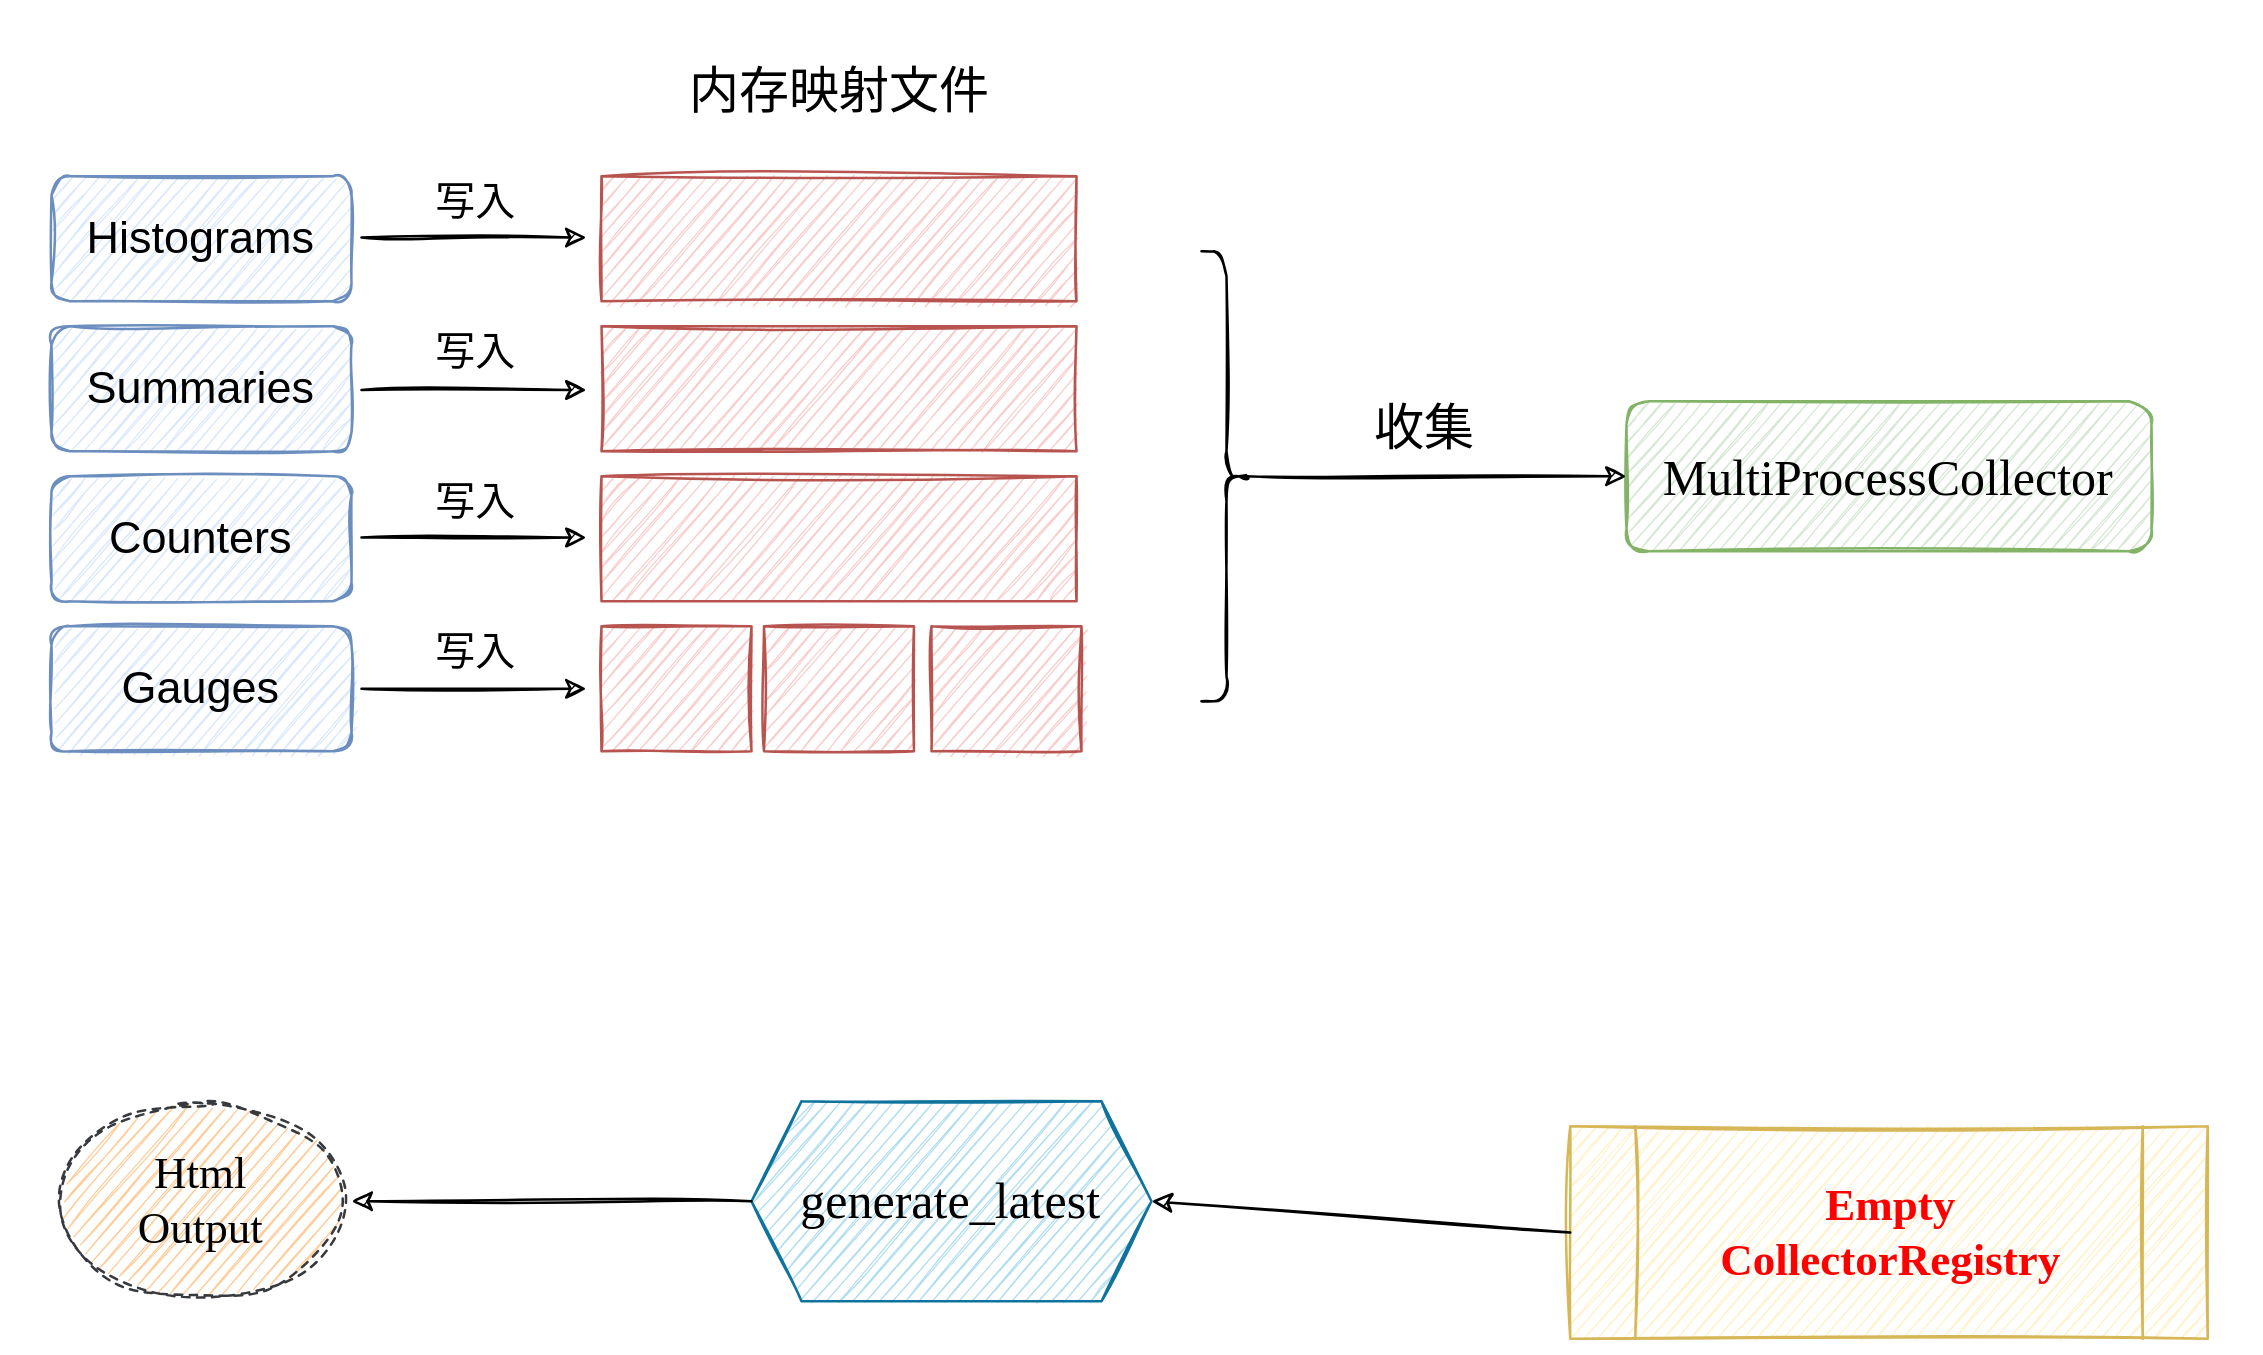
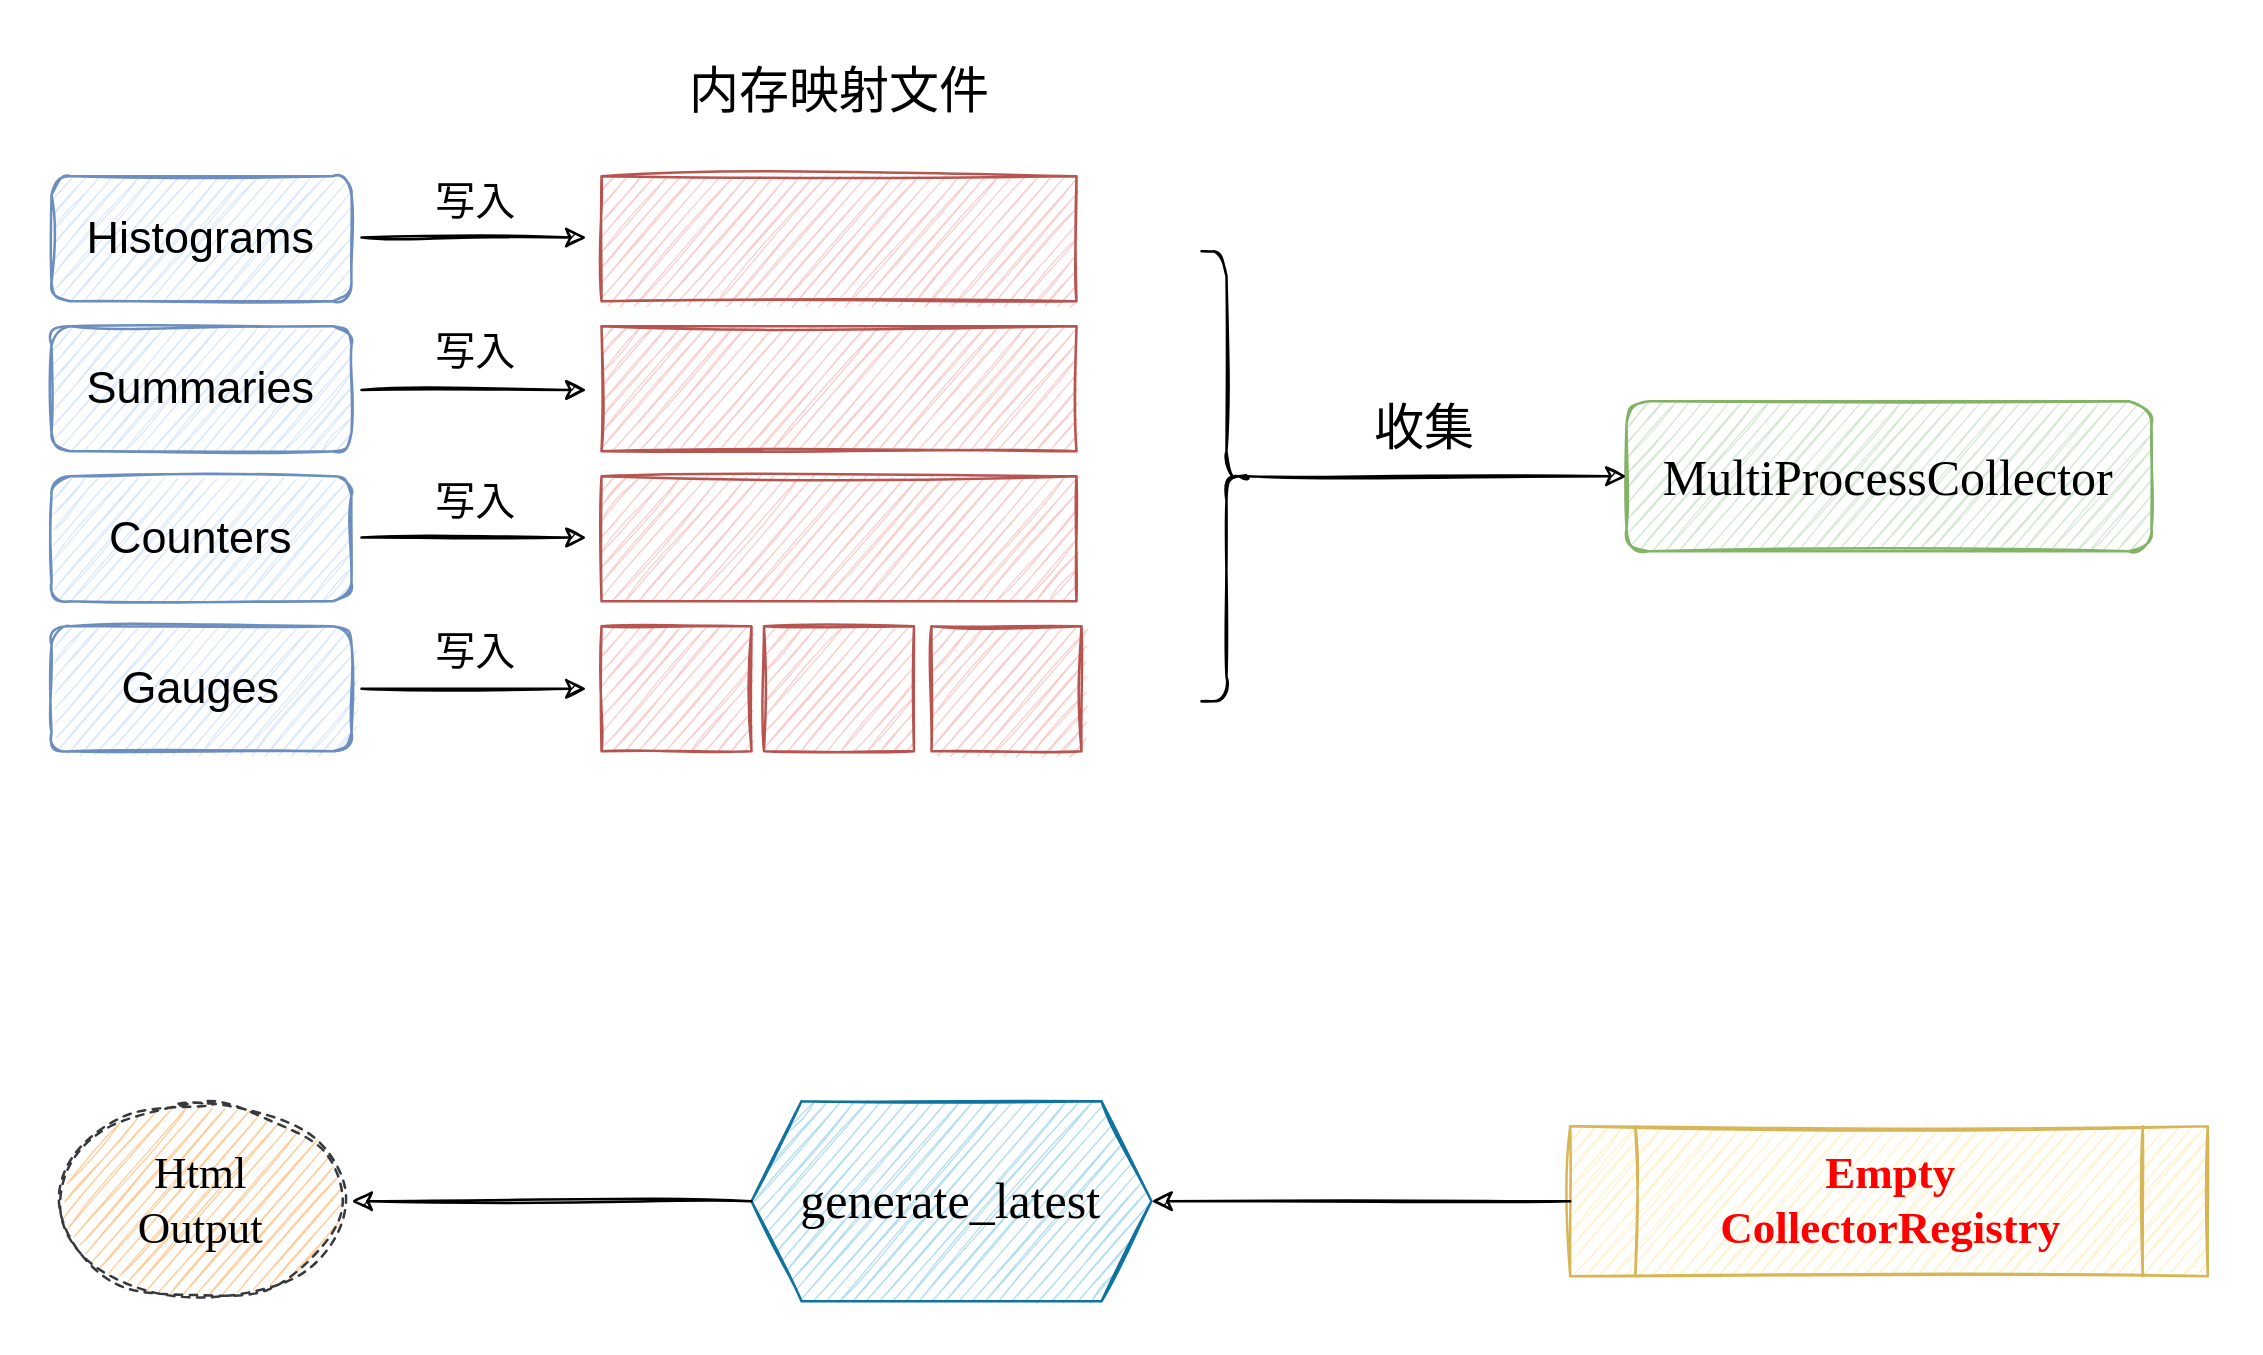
- <mxCell id="24" value="Empty&lt;br&gt;CollectorRegistry" style="shape=process;whiteSpace=wrap;html=1;backgroundOutline=1;rounded=0;sketch=1;fontFamily=Times New Roman;fontSize=18;fillColor=#fff2cc;strokeColor=#d6b656;fontColor=#FF0000;fontStyle=1" vertex="1" parent="1"><mxGeometry x="627.5" y="450" width="255" height="85" as="geometry" /></mxCell>
+ <mxCell id="24" value="Empty&lt;br&gt;CollectorRegistry" style="shape=process;whiteSpace=wrap;html=1;backgroundOutline=1;rounded=0;sketch=1;fontFamily=Times New Roman;fontSize=18;fillColor=#fff2cc;strokeColor=#d6b656;fontColor=#FF0000;fontStyle=1" vertex="1" parent="1"><mxGeometry x="627.5" y="450" width="255" height="60" as="geometry" /></mxCell>
